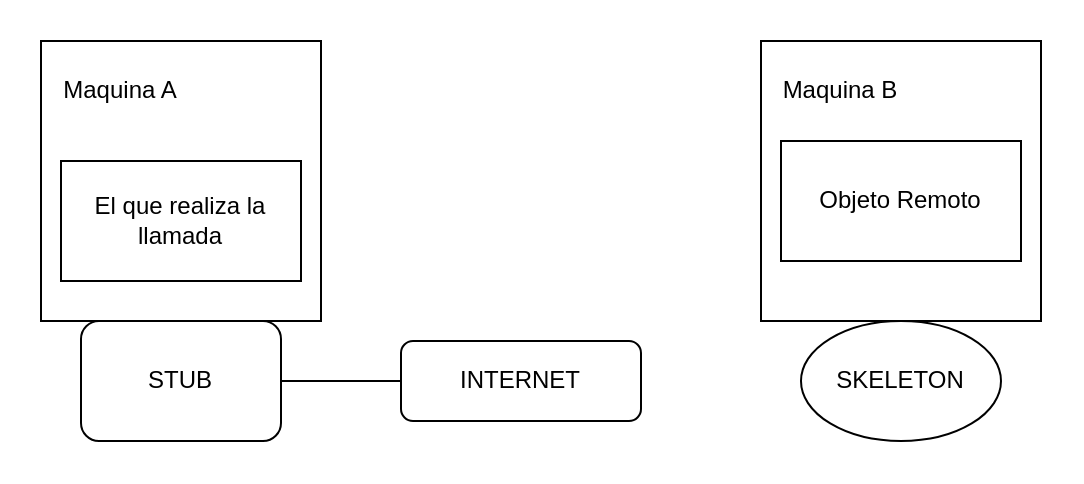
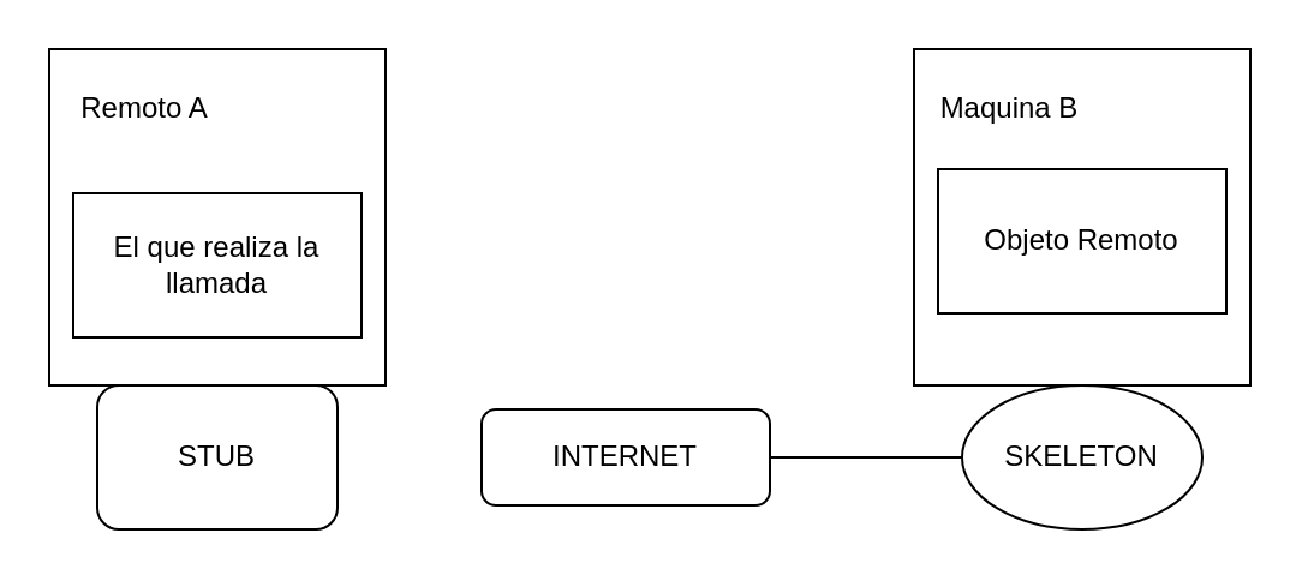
- <mxCell id="3" value="Maquina A" style="text;html=1;strokeColor=none;fillColor=none;align=center;verticalAlign=middle;whiteSpace=wrap;rounded=0;" vertex="1" parent="1"><mxGeometry x="30" y="30" width="60" height="30" as="geometry" /></mxCell>
+ <mxCell id="3" value="Remoto A" style="text;html=1;strokeColor=none;fillColor=none;align=center;verticalAlign=middle;whiteSpace=wrap;rounded=0;" vertex="1" parent="1"><mxGeometry x="30" y="30" width="60" height="30" as="geometry" /></mxCell>
- <mxCell id="11" value="" style="endArrow=none;html=1;rounded=0;exitX=1;exitY=0.5;exitDx=0;exitDy=0;entryX=0;entryY=0.5;entryDx=0;entryDy=0;" edge="1" parent="1" source="5" target="6"><mxGeometry width="50" height="50" relative="1" as="geometry"><mxPoint x="230" y="240" as="sourcePoint" /><mxPoint x="200" y="190" as="targetPoint" /></mxGeometry></mxCell>
+ <mxCell id="12" value="" style="endArrow=none;html=1;rounded=0;entryX=0;entryY=0.5;entryDx=0;entryDy=0;exitX=1;exitY=0.5;exitDx=0;exitDy=0;" edge="1" parent="1" source="6" target="10"><mxGeometry width="50" height="50" relative="1" as="geometry"><mxPoint x="230" y="240" as="sourcePoint" /><mxPoint x="280" y="190" as="targetPoint" /></mxGeometry></mxCell>
